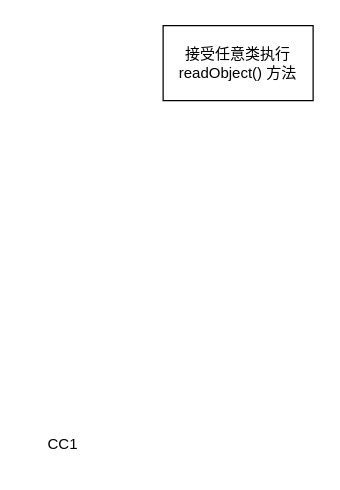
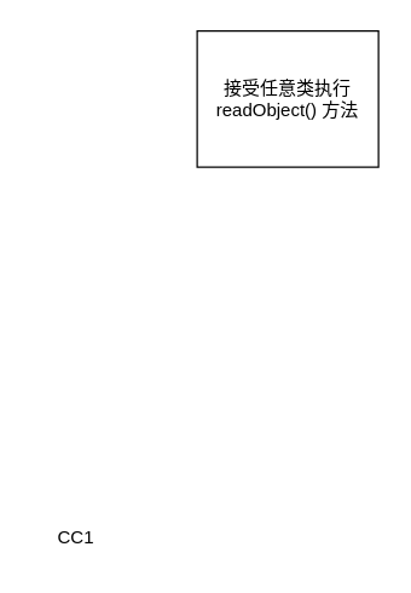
- <mxCell id="3" value="接受任意类执行&lt;br&gt;readObject() 方法" style="rounded=0;whiteSpace=wrap;html=1;" vertex="1" parent="1"><mxGeometry x="130" y="20" width="120" height="60" as="geometry" /></mxCell>
+ <mxCell id="3" value="接受任意类执行&lt;br&gt;readObject() 方法" style="rounded=0;whiteSpace=wrap;html=1;" vertex="1" parent="1"><mxGeometry x="130" y="20" width="120" height="90" as="geometry" /></mxCell>
